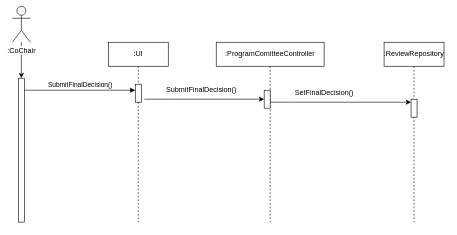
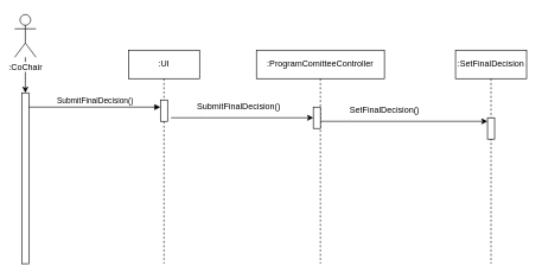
- <mxCell id="8" value=":CoChair" parent="1" style="shape=umlActor;verticalLabelPosition=bottom;labelBackgroundColor=#ffffff;verticalAlign=top;html=1;" vertex="1"><mxGeometry x="20" y="10" as="geometry" width="30" height="60" /></mxCell>
+ <mxCell id="8" value=":CoChair" parent="1" style="shape=umlActor;verticalLabelPosition=bottom;labelBackgroundColor=#ffffff;verticalAlign=top;html=1;" vertex="1"><mxGeometry as="geometry" x="20" y="20" width="30" height="60" /></mxCell>
- <mxCell id="2" value=":ReviewRepository&lt;br&gt;" parent="1" style="shape=umlLifeline;perimeter=lifelinePerimeter;whiteSpace=wrap;html=1;container=1;collapsible=0;recursiveResize=0;outlineConnect=0;" vertex="1"><mxGeometry as="geometry" x="640" y="70" width="100" height="300" /></mxCell>
+ <mxCell id="2" value=":SetFinalDecision&lt;br&gt;" parent="1" style="shape=umlLifeline;perimeter=lifelinePerimeter;whiteSpace=wrap;html=1;container=1;collapsible=0;recursiveResize=0;outlineConnect=0;" vertex="1"><mxGeometry as="geometry" x="640" y="70" width="100" height="300" /></mxCell>
